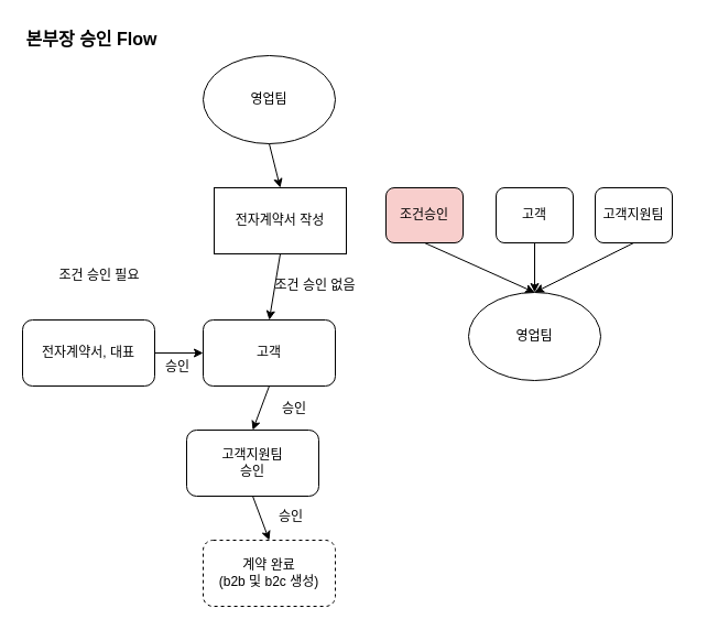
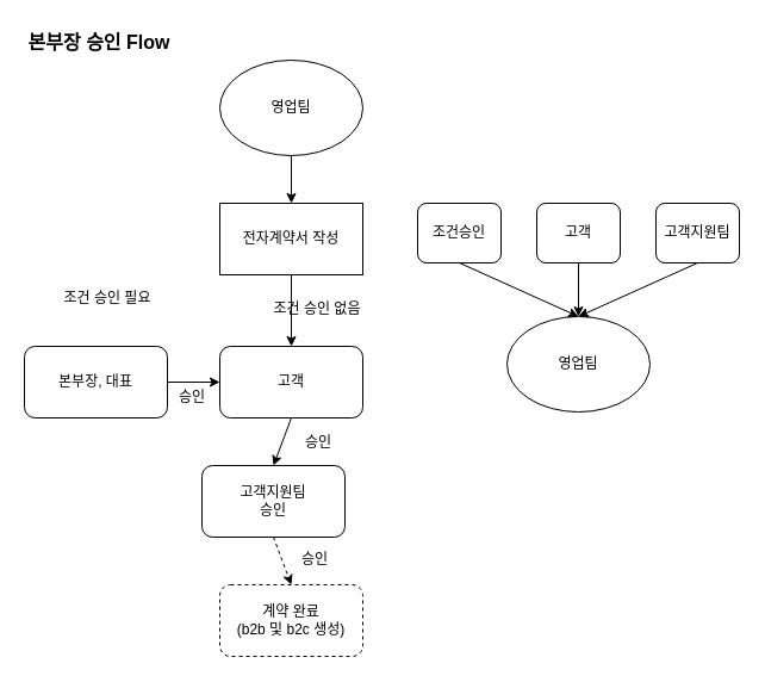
- <mxCell id="19" value="조건승인" style="rounded=1;whiteSpace=wrap;html=1;fillColor=#f8cecc;" vertex="1" parent="1"><mxGeometry x="350" y="170" width="70" height="50" as="geometry" /></mxCell>
+ <mxCell id="19" value="조건승인" style="rounded=1;whiteSpace=wrap;html=1;" vertex="1" parent="1"><mxGeometry x="350" y="170" width="70" height="50" as="geometry" /></mxCell>
- <mxCell id="21" value="고객지원팀" style="rounded=1;whiteSpace=wrap;html=1;" vertex="1" parent="1"><mxGeometry x="540" y="170" width="70" height="50" as="geometry" /></mxCell>
+ <mxCell id="21" value="고객지원팀" style="rounded=1;whiteSpace=wrap;html=1;" vertex="1" parent="1"><mxGeometry x="550" y="170" width="70" height="50" as="geometry" /></mxCell>
- <mxCell id="2" value="전자계약서 작성" style="rounded=0;whiteSpace=wrap;html=1;" vertex="1" parent="1"><mxGeometry x="194" y="170" width="120" height="60" as="geometry" /></mxCell>
+ <mxCell id="2" value="전자계약서 작성" style="rounded=0;whiteSpace=wrap;html=1;" vertex="1" parent="1"><mxGeometry x="184" y="170" width="120" height="60" as="geometry" /></mxCell>
- <mxCell id="14" value="조건 승인 없음" style="text;html=1;strokeColor=none;fillColor=none;align=center;verticalAlign=middle;whiteSpace=wrap;rounded=0;" vertex="1" parent="1"><mxGeometry x="241" y="244" width="90" height="30" as="geometry" /></mxCell>
+ <mxCell id="14" value="조건 승인 없음" style="text;html=1;strokeColor=none;fillColor=none;align=center;verticalAlign=middle;whiteSpace=wrap;rounded=0;" vertex="1" parent="1"><mxGeometry x="221" y="244" width="90" height="30" as="geometry" /></mxCell>
- <mxCell id="5" value="전자계약서, 대표" style="rounded=1;whiteSpace=wrap;html=1;" vertex="1" parent="1"><mxGeometry x="20" y="290" width="120" height="60" as="geometry" /></mxCell>
+ <mxCell id="5" value="본부장, 대표" style="rounded=1;whiteSpace=wrap;html=1;" vertex="1" parent="1"><mxGeometry x="20" y="290" width="120" height="60" as="geometry" /></mxCell>
- <mxCell id="13" value="" style="endArrow=classic;html=1;entryX=0.5;entryY=0;entryDx=0;entryDy=0;exitX=0.5;exitY=1;exitDx=0;exitDy=0;" edge="1" parent="1" source="10" target="12"><mxGeometry width="50" height="50" relative="1" as="geometry"><mxPoint x="-40" y="470" as="sourcePoint" /><mxPoint x="10" y="420" as="targetPoint" /></mxGeometry></mxCell>
+ <mxCell id="13" value="" style="endArrow=classic;html=1;entryX=0.5;entryY=0;entryDx=0;entryDy=0;exitX=0.5;exitY=1;exitDx=0;exitDy=0;dashed=1;" edge="1" parent="1" source="10" target="12"><mxGeometry width="50" height="50" relative="1" as="geometry"><mxPoint x="-40" y="470" as="sourcePoint" /><mxPoint x="10" y="420" as="targetPoint" /></mxGeometry></mxCell>
